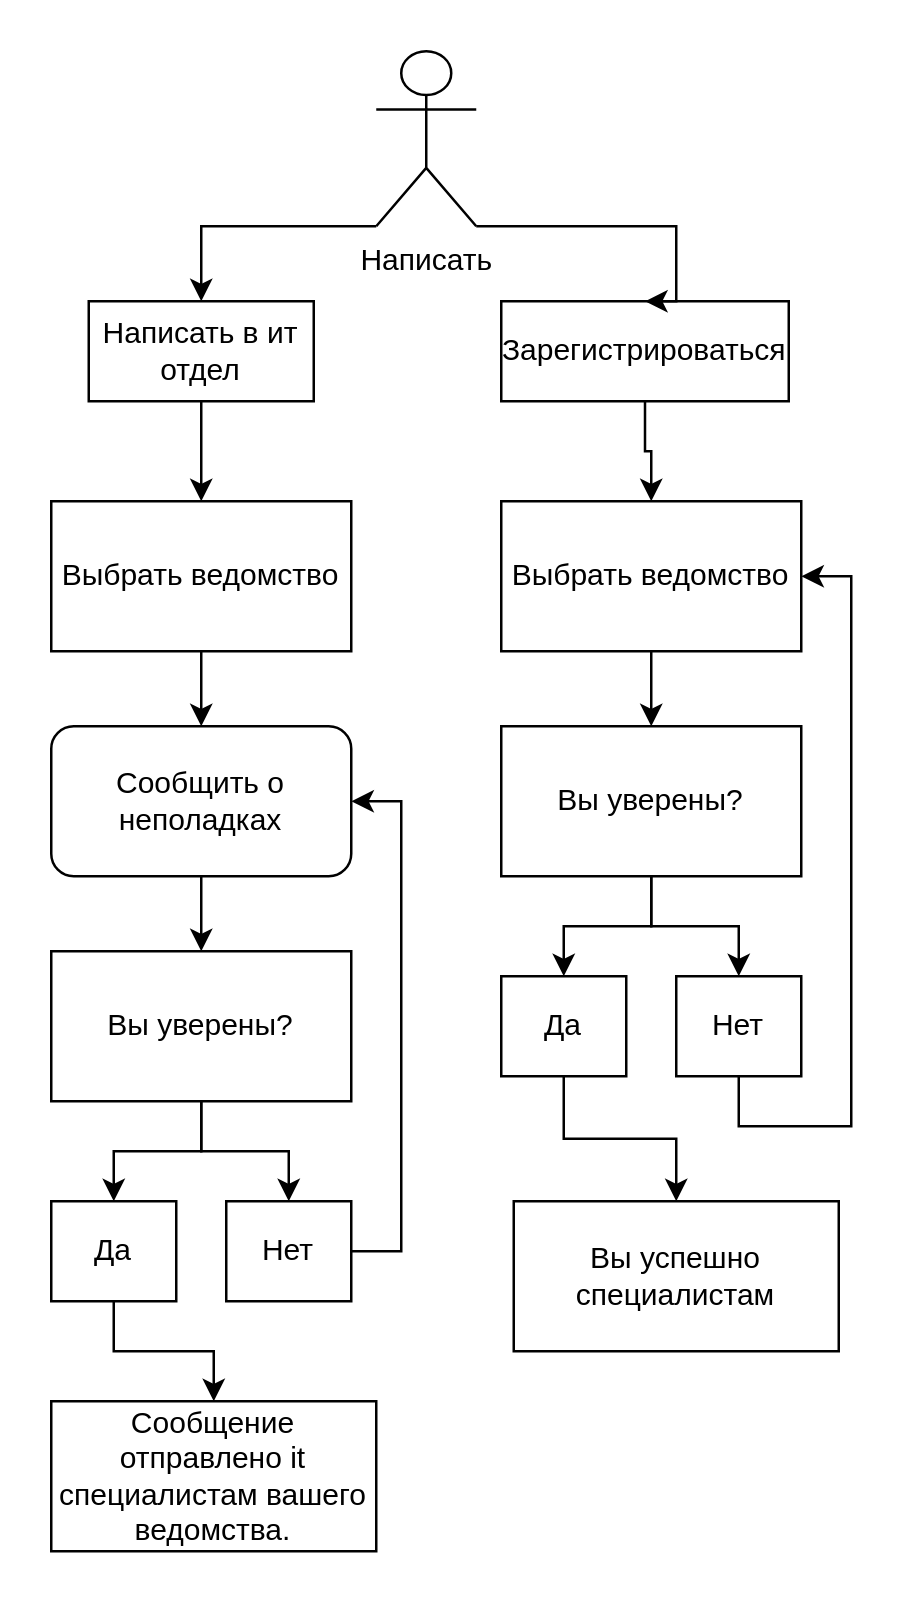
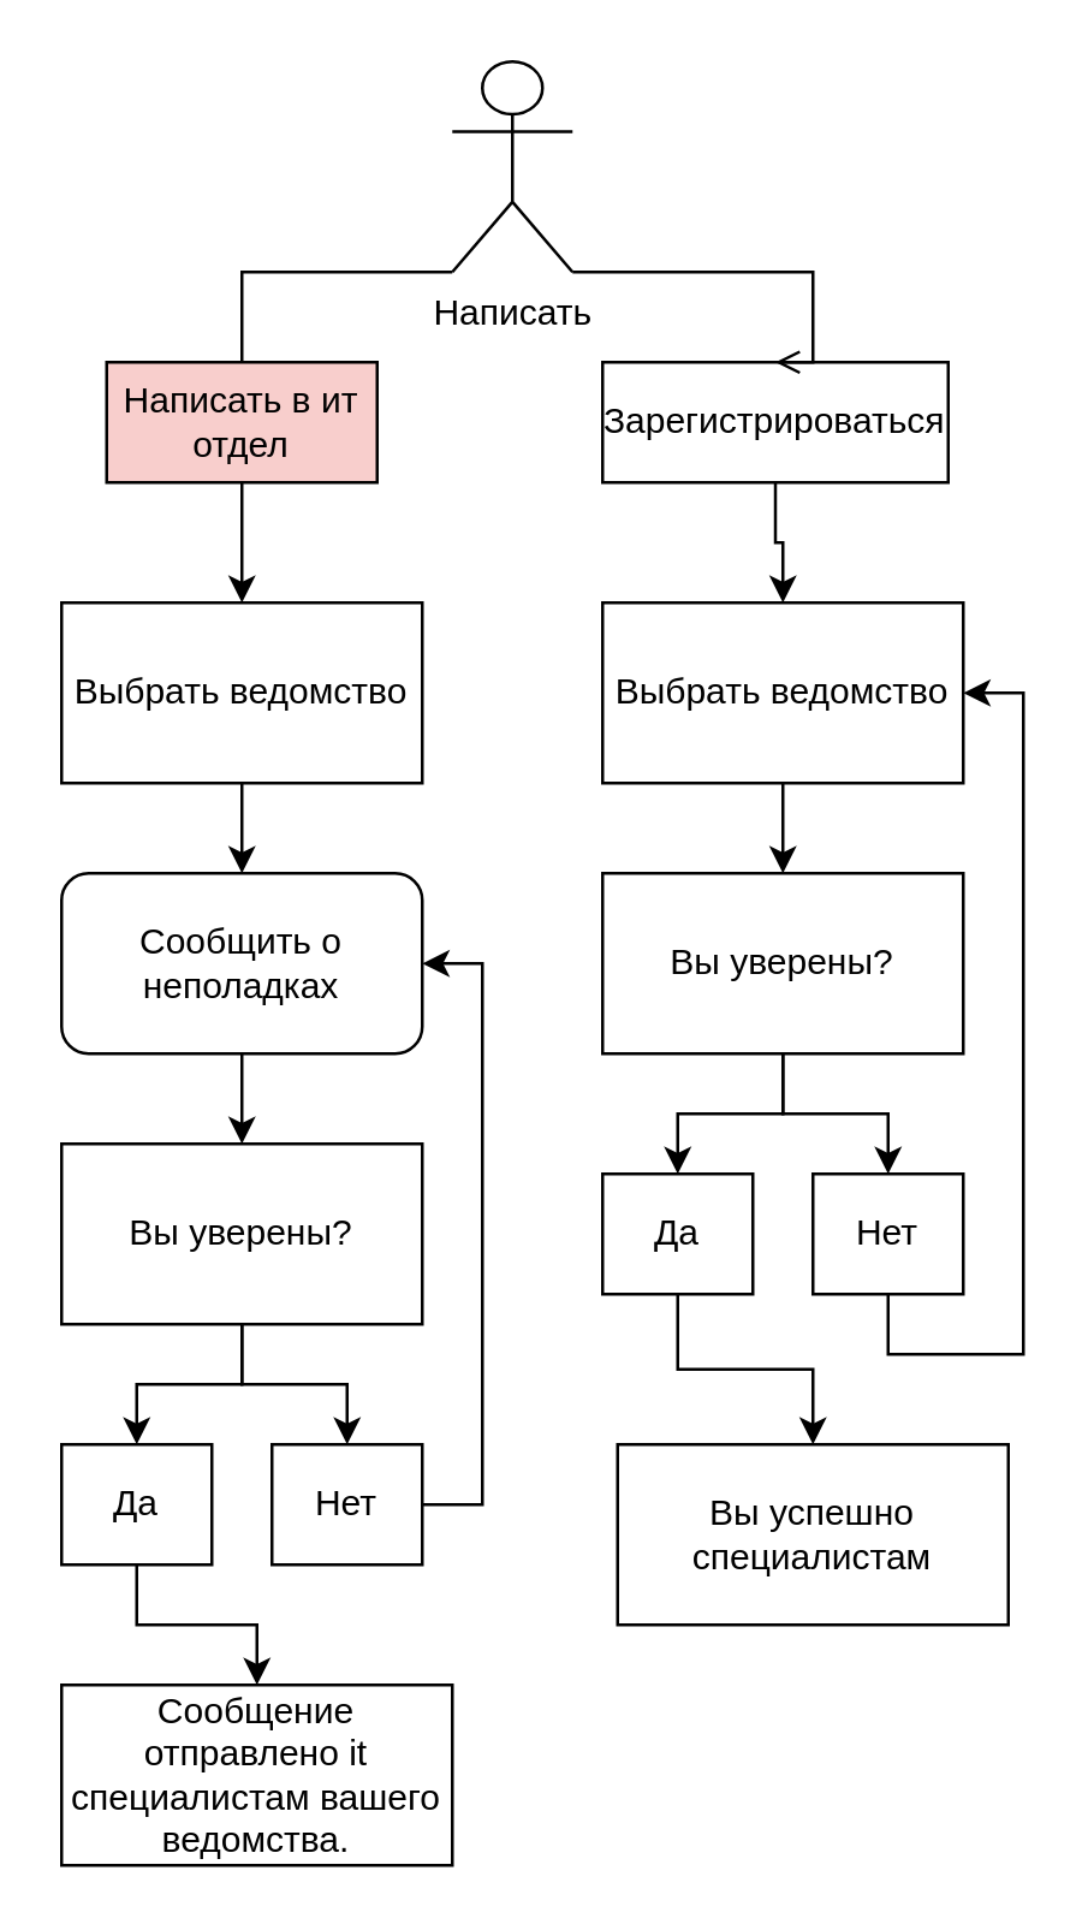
- <mxCell id="6" style="edgeStyle=orthogonalEdgeStyle;rounded=0;orthogonalLoop=1;jettySize=auto;html=1;exitX=0;exitY=1;exitDx=0;exitDy=0;exitPerimeter=0;entryX=0.5;entryY=0;entryDx=0;entryDy=0;" edge="1" parent="1" source="8" target="5"><mxGeometry relative="1" as="geometry"><Array as="points"><mxPoint x="80" y="90" /><mxPoint x="80" y="120" /></Array></mxGeometry></mxCell>
+ <mxCell id="6" style="edgeStyle=orthogonalEdgeStyle;rounded=0;orthogonalLoop=1;jettySize=auto;html=1;exitX=0;exitY=1;exitDx=0;exitDy=0;exitPerimeter=0;entryX=0.5;entryY=0;entryDx=0;entryDy=0;endArrow=none;" edge="1" parent="1" source="8" target="5"><mxGeometry relative="1" as="geometry"><Array as="points"><mxPoint x="80" y="90" /><mxPoint x="80" y="120" /></Array></mxGeometry></mxCell>
- <mxCell id="7" style="edgeStyle=orthogonalEdgeStyle;rounded=0;orthogonalLoop=1;jettySize=auto;html=1;exitX=1;exitY=1;exitDx=0;exitDy=0;exitPerimeter=0;entryX=0.5;entryY=0;entryDx=0;entryDy=0;" edge="1" parent="1" source="8" target="3"><mxGeometry relative="1" as="geometry"><Array as="points"><mxPoint x="270" y="90" /><mxPoint x="270" y="120" /></Array></mxGeometry></mxCell>
+ <mxCell id="7" style="edgeStyle=orthogonalEdgeStyle;rounded=0;orthogonalLoop=1;jettySize=auto;html=1;exitX=1;exitY=1;exitDx=0;exitDy=0;exitPerimeter=0;entryX=0.5;entryY=0;entryDx=0;entryDy=0;endArrow=open;" edge="1" parent="1" source="8" target="3"><mxGeometry relative="1" as="geometry"><Array as="points"><mxPoint x="270" y="90" /><mxPoint x="270" y="120" /></Array></mxGeometry></mxCell>
- <mxCell id="5" value="Написать в ит отдел" style="rounded=0;whiteSpace=wrap;html=1;" vertex="1" parent="1"><mxGeometry x="35" y="120" width="90" height="40" as="geometry" /></mxCell>
+ <mxCell id="5" value="Написать в ит отдел" style="rounded=0;whiteSpace=wrap;html=1;fillColor=#f8cecc;" vertex="1" parent="1"><mxGeometry x="35" y="120" width="90" height="40" as="geometry" /></mxCell>
